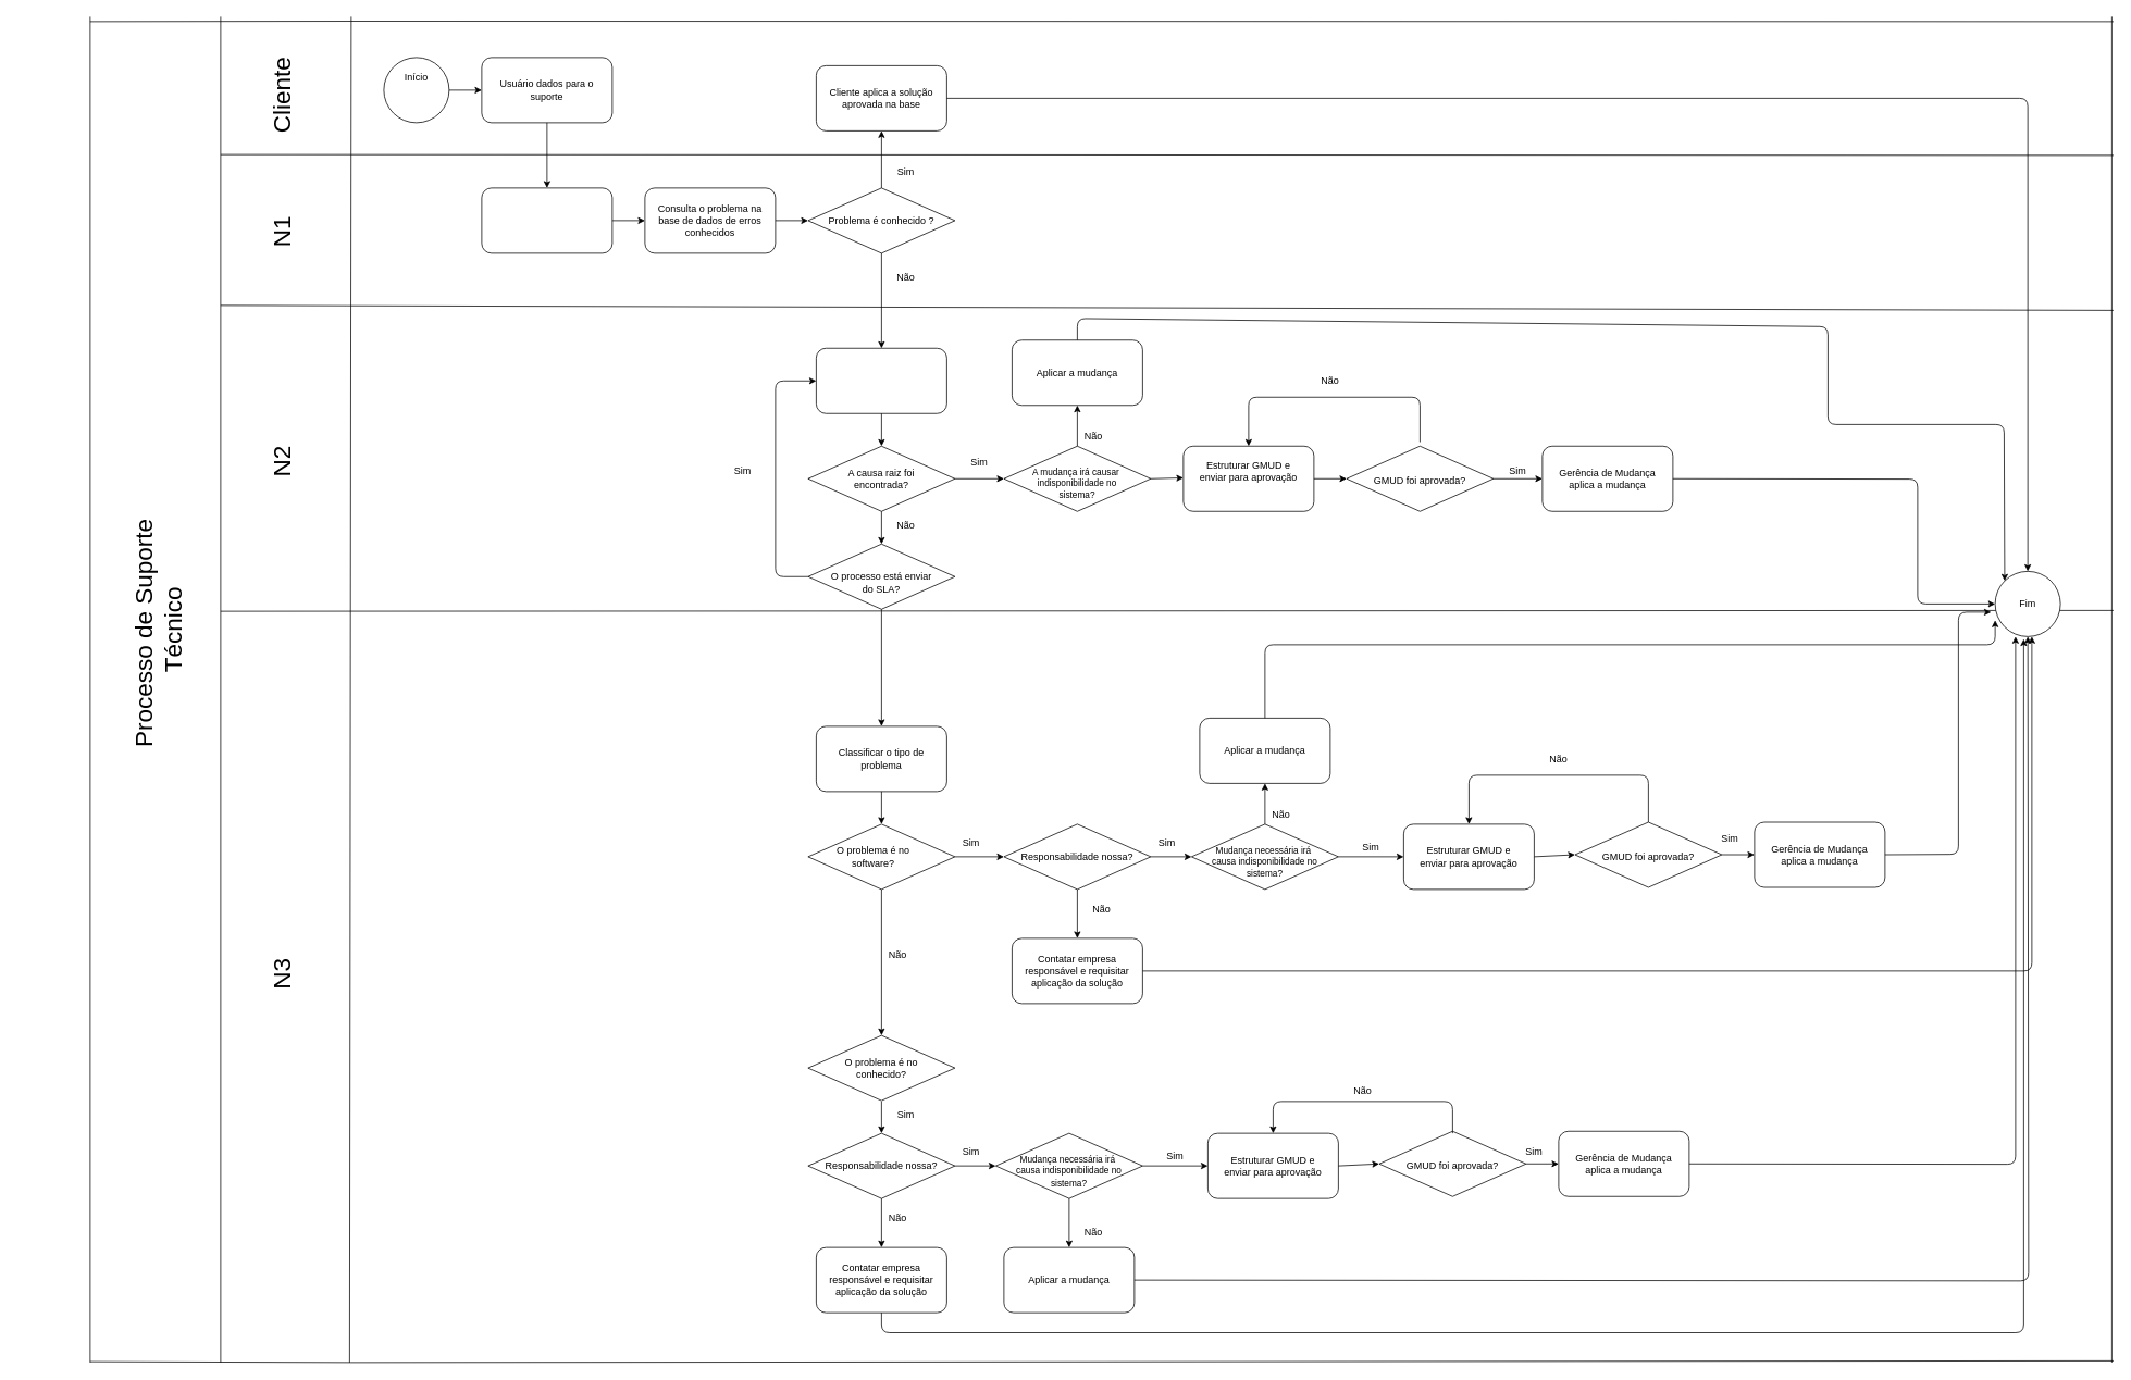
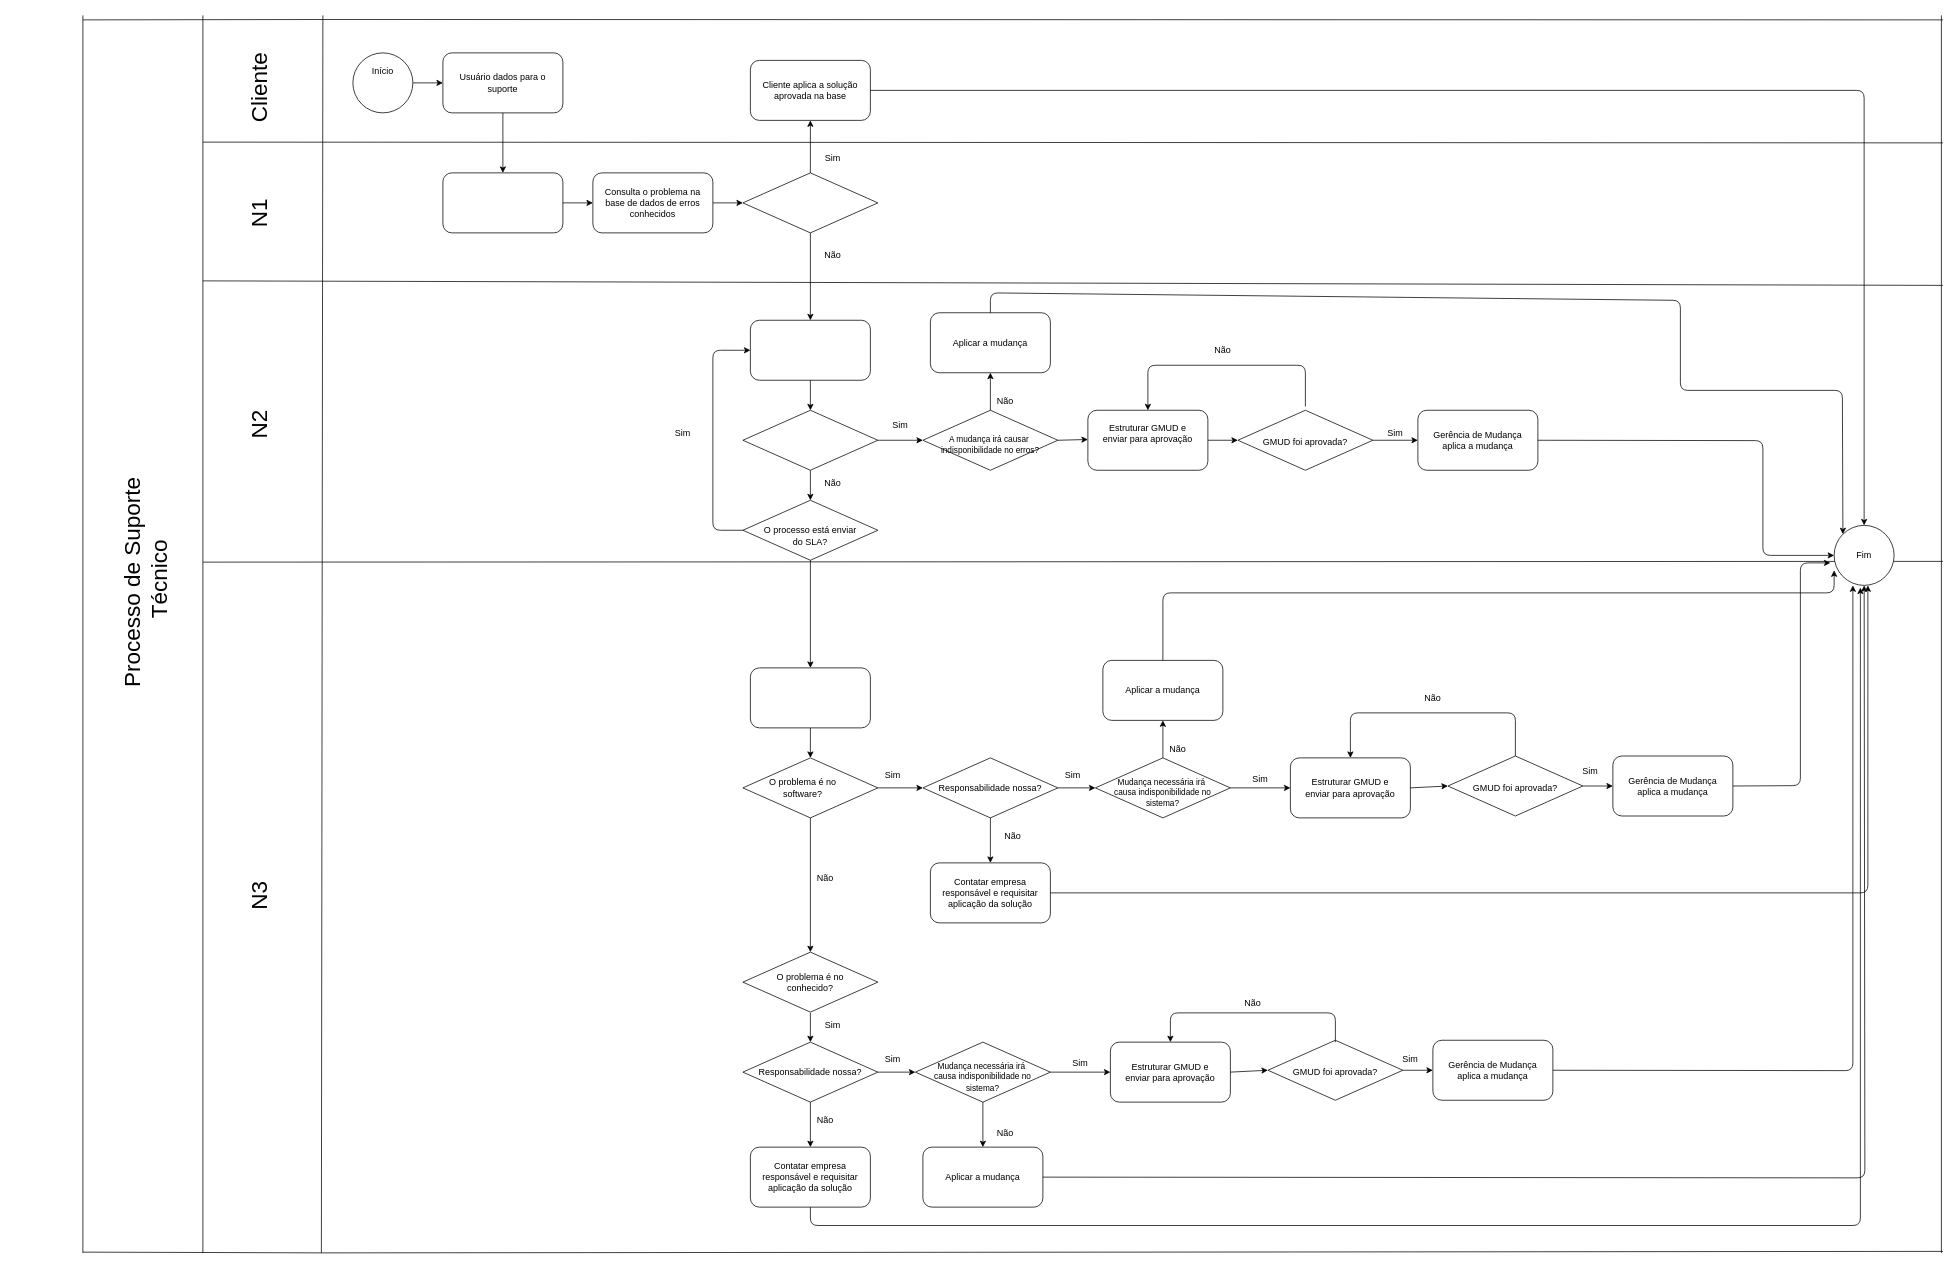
- <mxCell id="14" value="Problema é conhecido ?" style="text;html=1;strokeColor=none;fillColor=none;align=center;verticalAlign=middle;whiteSpace=wrap;rounded=0;" parent="1" vertex="1"><mxGeometry x="1010" y="240" width="140" height="60" as="geometry" /></mxCell>
- <mxCell id="25" value="A causa raiz foi encontrada?" style="text;html=1;strokeColor=none;fillColor=none;align=center;verticalAlign=middle;whiteSpace=wrap;rounded=0;" parent="1" vertex="1"><mxGeometry x="1010" y="551.5" width="140" height="70" as="geometry" /></mxCell>
- <mxCell id="86" value="&lt;font style=&quot;font-size: 11px&quot;&gt;A mudança irá causar&amp;nbsp; indisponibilidade no sistema?&lt;/font&gt;" style="text;html=1;strokeColor=none;fillColor=none;align=center;verticalAlign=middle;whiteSpace=wrap;rounded=0;" parent="1" vertex="1"><mxGeometry x="1250" y="556.5" width="140" height="70" as="geometry" /></mxCell>
+ <mxCell id="86" value="&lt;font style=&quot;font-size: 11px&quot;&gt;A mudança irá causar&amp;nbsp; indisponibilidade no erros?&lt;/font&gt;" style="text;html=1;strokeColor=none;fillColor=none;align=center;verticalAlign=middle;whiteSpace=wrap;rounded=0;" parent="1" vertex="1"><mxGeometry x="1250" y="556.5" width="140" height="70" as="geometry" /></mxCell>
- <mxCell id="48" value="Classificar o tipo de problema" style="text;html=1;strokeColor=none;fillColor=none;align=center;verticalAlign=middle;whiteSpace=wrap;rounded=0;" parent="1" vertex="1"><mxGeometry x="1010" y="900" width="140" height="60" as="geometry" /></mxCell>
